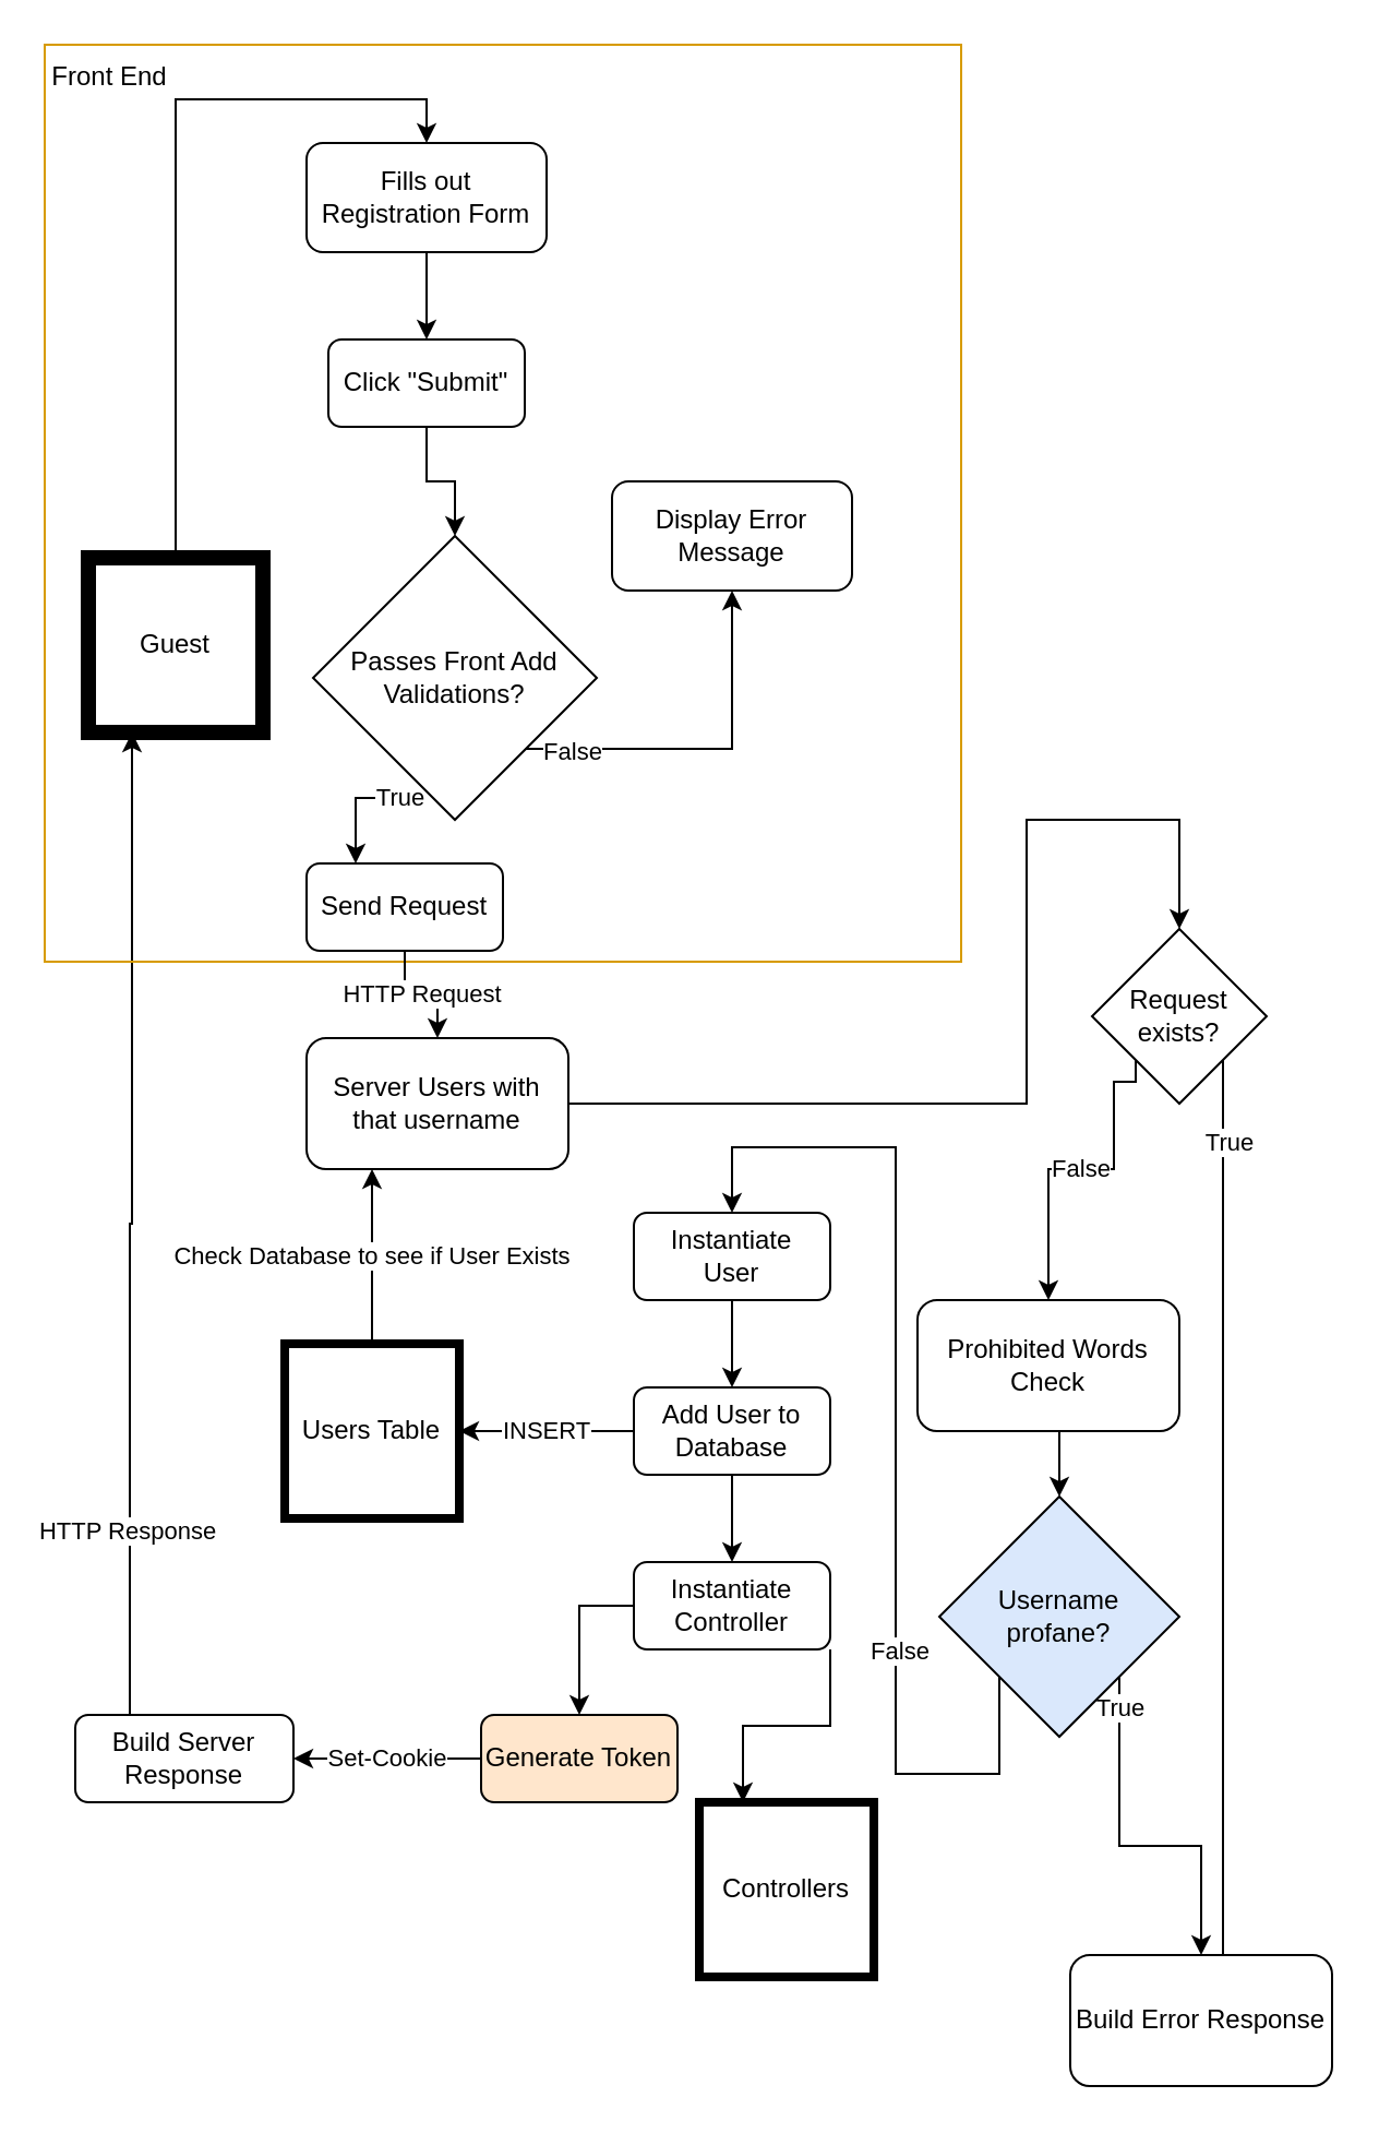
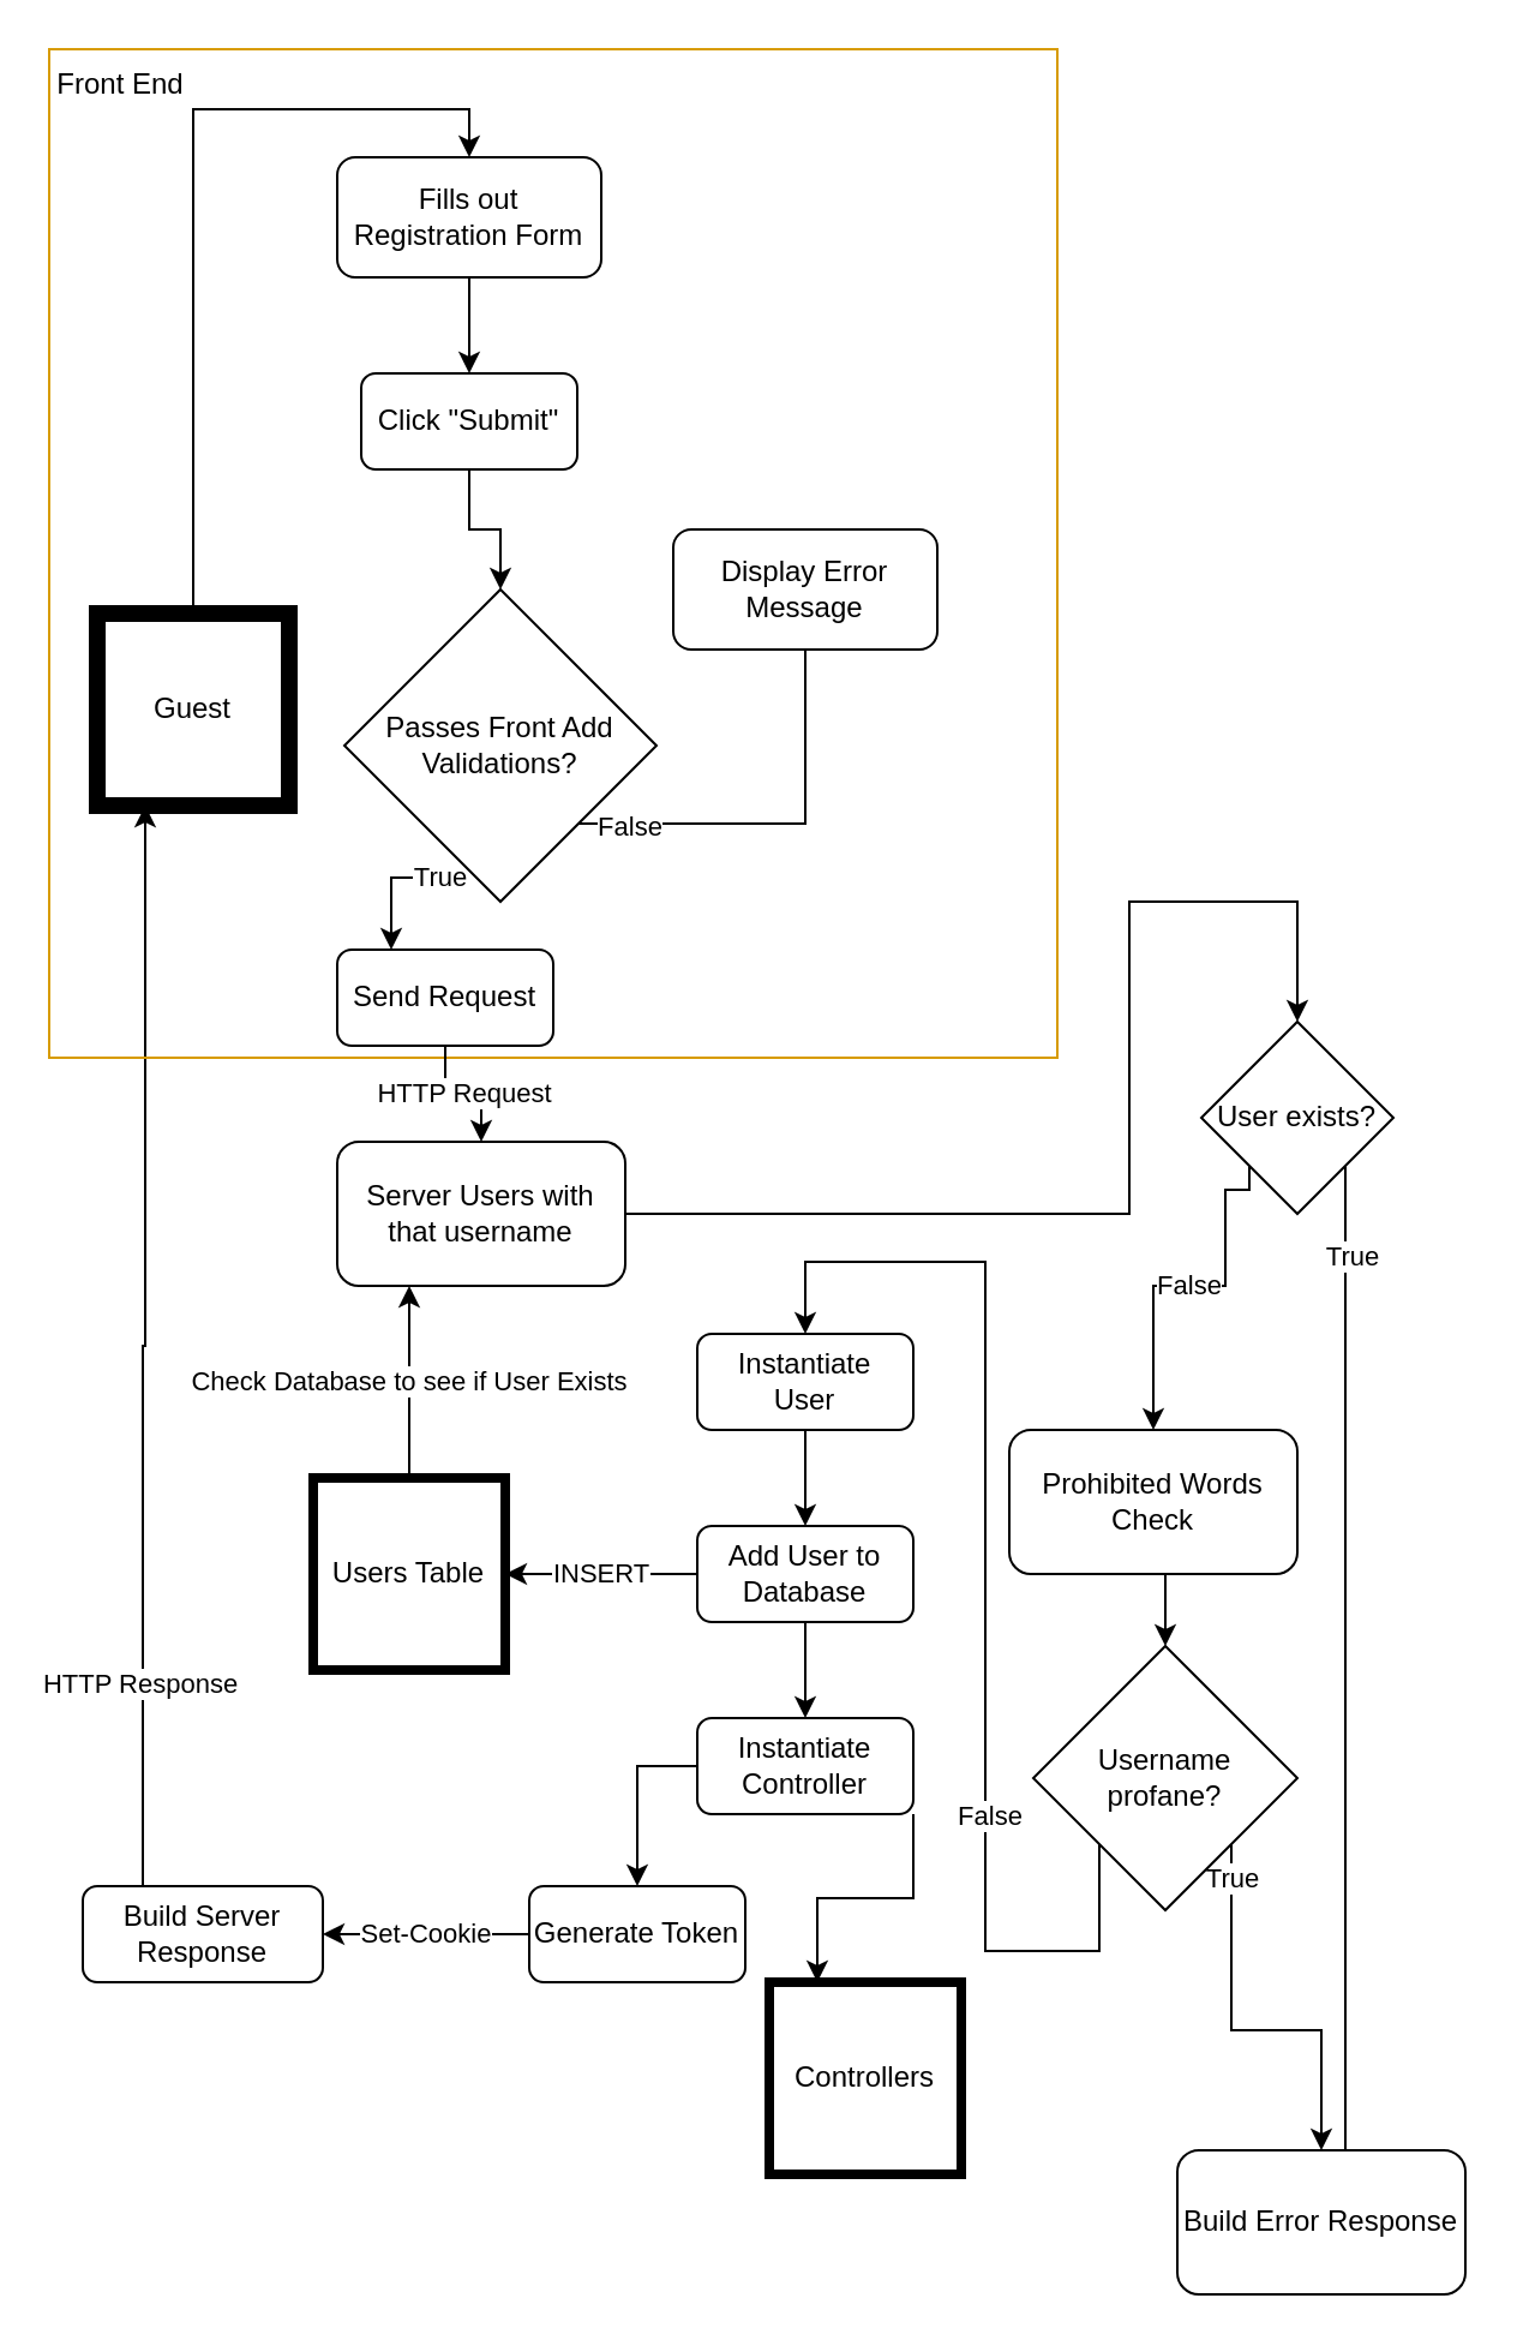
- <mxCell id="32" style="edgeStyle=orthogonalEdgeStyle;rounded=0;orthogonalLoop=1;jettySize=auto;html=1;exitX=1;exitY=1;exitDx=0;exitDy=0;entryX=0.5;entryY=1;entryDx=0;entryDy=0;" edge="1" parent="1" source="35" target="36"><mxGeometry relative="1" as="geometry"><Array as="points"><mxPoint x="335" y="343" /></Array></mxGeometry></mxCell>
+ <mxCell id="32" style="edgeStyle=orthogonalEdgeStyle;rounded=0;orthogonalLoop=1;jettySize=auto;html=1;exitX=1;exitY=1;exitDx=0;exitDy=0;entryX=0.5;entryY=1;entryDx=0;entryDy=0;endArrow=none;" edge="1" parent="1" source="35" target="36"><mxGeometry relative="1" as="geometry"><Array as="points"><mxPoint x="335" y="343" /></Array></mxGeometry></mxCell>
- <mxCell id="20" value="Request exists?" style="rhombus;whiteSpace=wrap;html=1;strokeWidth=1;" parent="1" vertex="1"><mxGeometry x="500" y="425" width="80" height="80" as="geometry" /></mxCell>
+ <mxCell id="20" value="User exists?" style="rhombus;whiteSpace=wrap;html=1;strokeWidth=1;" parent="1" vertex="1"><mxGeometry x="500" y="425" width="80" height="80" as="geometry" /></mxCell>
- <mxCell id="27" value="Username &lt;br&gt;profane?" style="rhombus;whiteSpace=wrap;html=1;strokeWidth=1;fillColor=#dae8fc;" parent="1" vertex="1"><mxGeometry x="430" y="685" width="110" height="110" as="geometry" /></mxCell>
+ <mxCell id="27" value="Username &lt;br&gt;profane?" style="rhombus;whiteSpace=wrap;html=1;strokeWidth=1;" parent="1" vertex="1"><mxGeometry x="430" y="685" width="110" height="110" as="geometry" /></mxCell>
- <mxCell id="40" value="Generate Token" style="rounded=1;whiteSpace=wrap;html=1;strokeWidth=1;fillColor=#ffe6cc;" vertex="1" parent="1"><mxGeometry x="220" y="785" width="90" height="40" as="geometry" /></mxCell>
+ <mxCell id="40" value="Generate Token" style="rounded=1;whiteSpace=wrap;html=1;strokeWidth=1;" vertex="1" parent="1"><mxGeometry x="220" y="785" width="90" height="40" as="geometry" /></mxCell>
